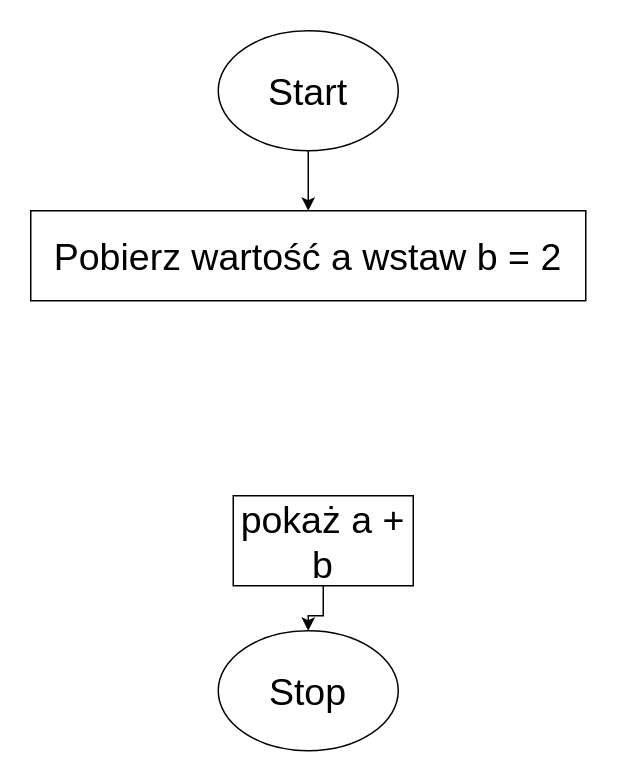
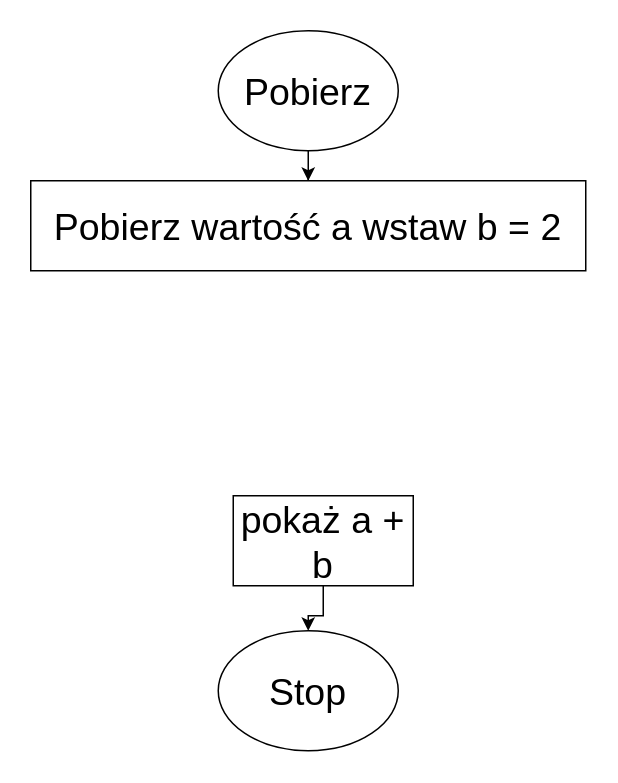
- <mxCell id="3" value="&lt;font style=&quot;font-size: 25px;&quot;&gt;Start&lt;/font&gt;" style="ellipse;whiteSpace=wrap;html=1;" vertex="1" parent="1"><mxGeometry x="145" y="20" width="120" height="80" as="geometry" /></mxCell>
+ <mxCell id="3" value="&lt;font style=&quot;font-size: 25px;&quot;&gt;Pobierz&lt;/font&gt;" style="ellipse;whiteSpace=wrap;html=1;" vertex="1" parent="1"><mxGeometry x="145" y="20" width="120" height="80" as="geometry" /></mxCell>
- <mxCell id="5" value="Pobierz wartość a wstaw b = 2" style="rounded=0;whiteSpace=wrap;html=1;fontSize=25;" vertex="1" parent="1"><mxGeometry x="20" y="140" width="370" height="60" as="geometry" /></mxCell>
+ <mxCell id="5" value="Pobierz wartość a wstaw b = 2" style="rounded=0;whiteSpace=wrap;html=1;fontSize=25;" vertex="1" parent="1"><mxGeometry x="20" y="120" width="370" height="60" as="geometry" /></mxCell>
